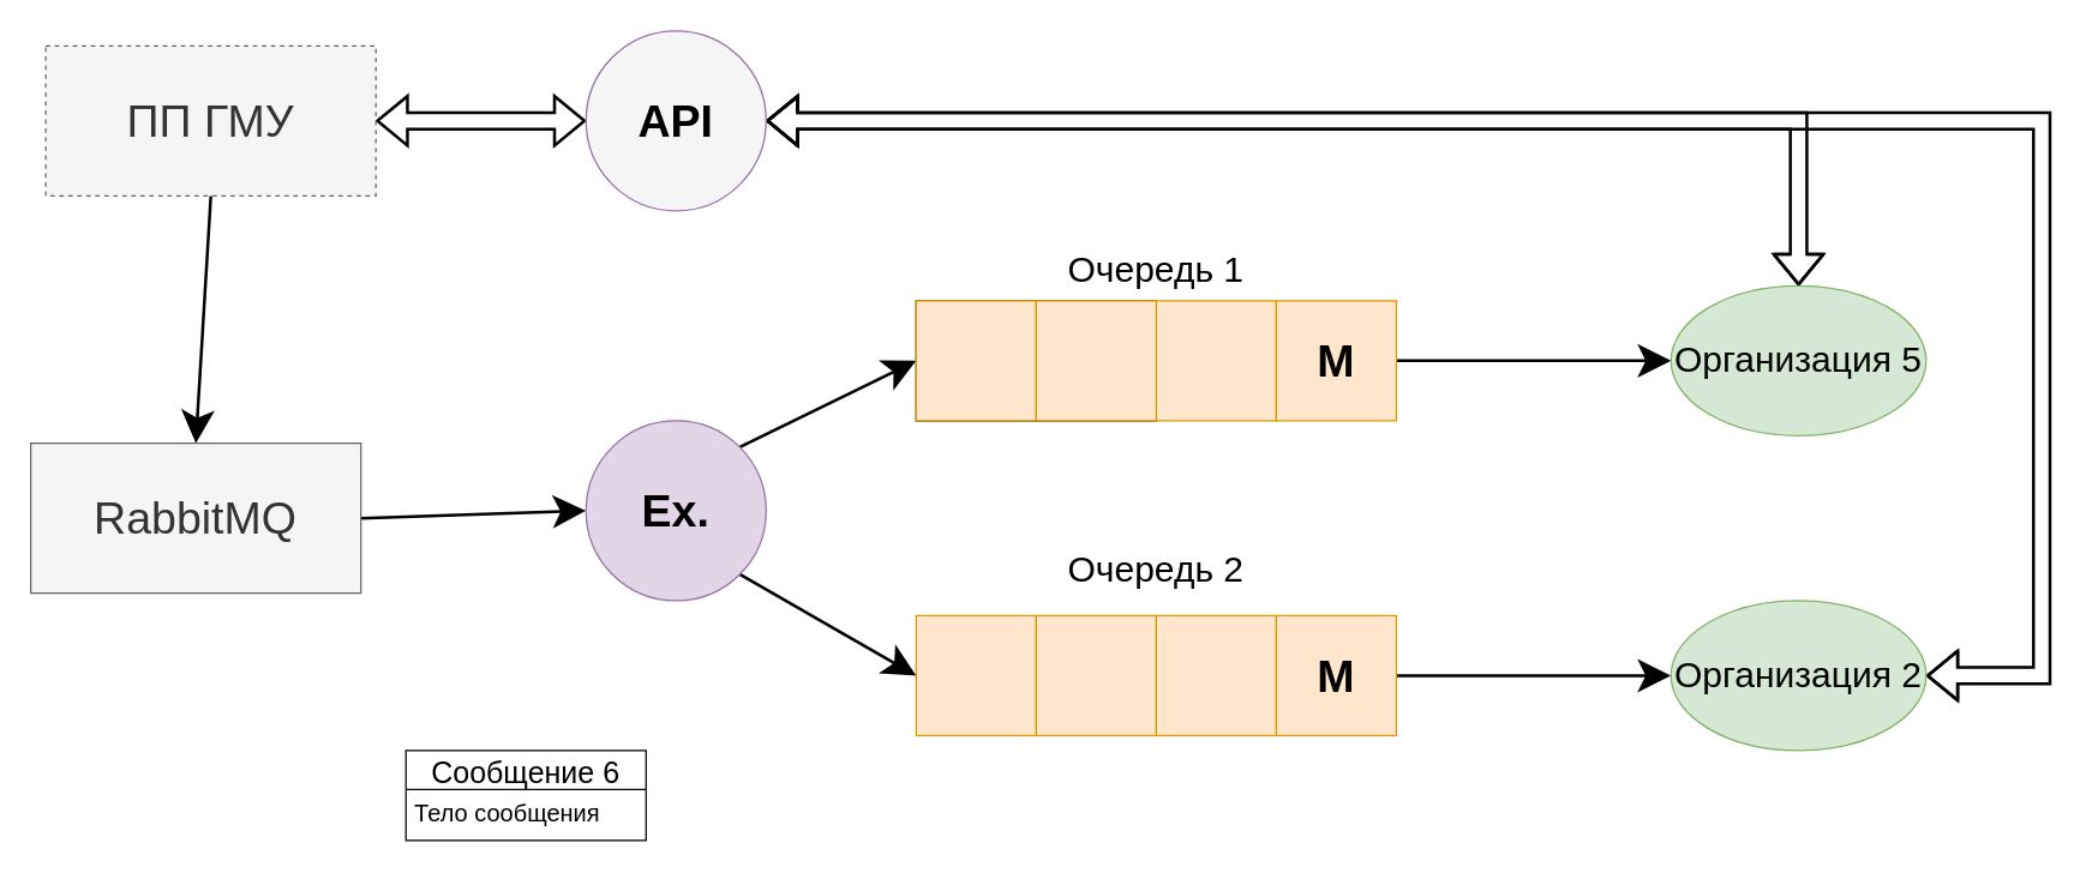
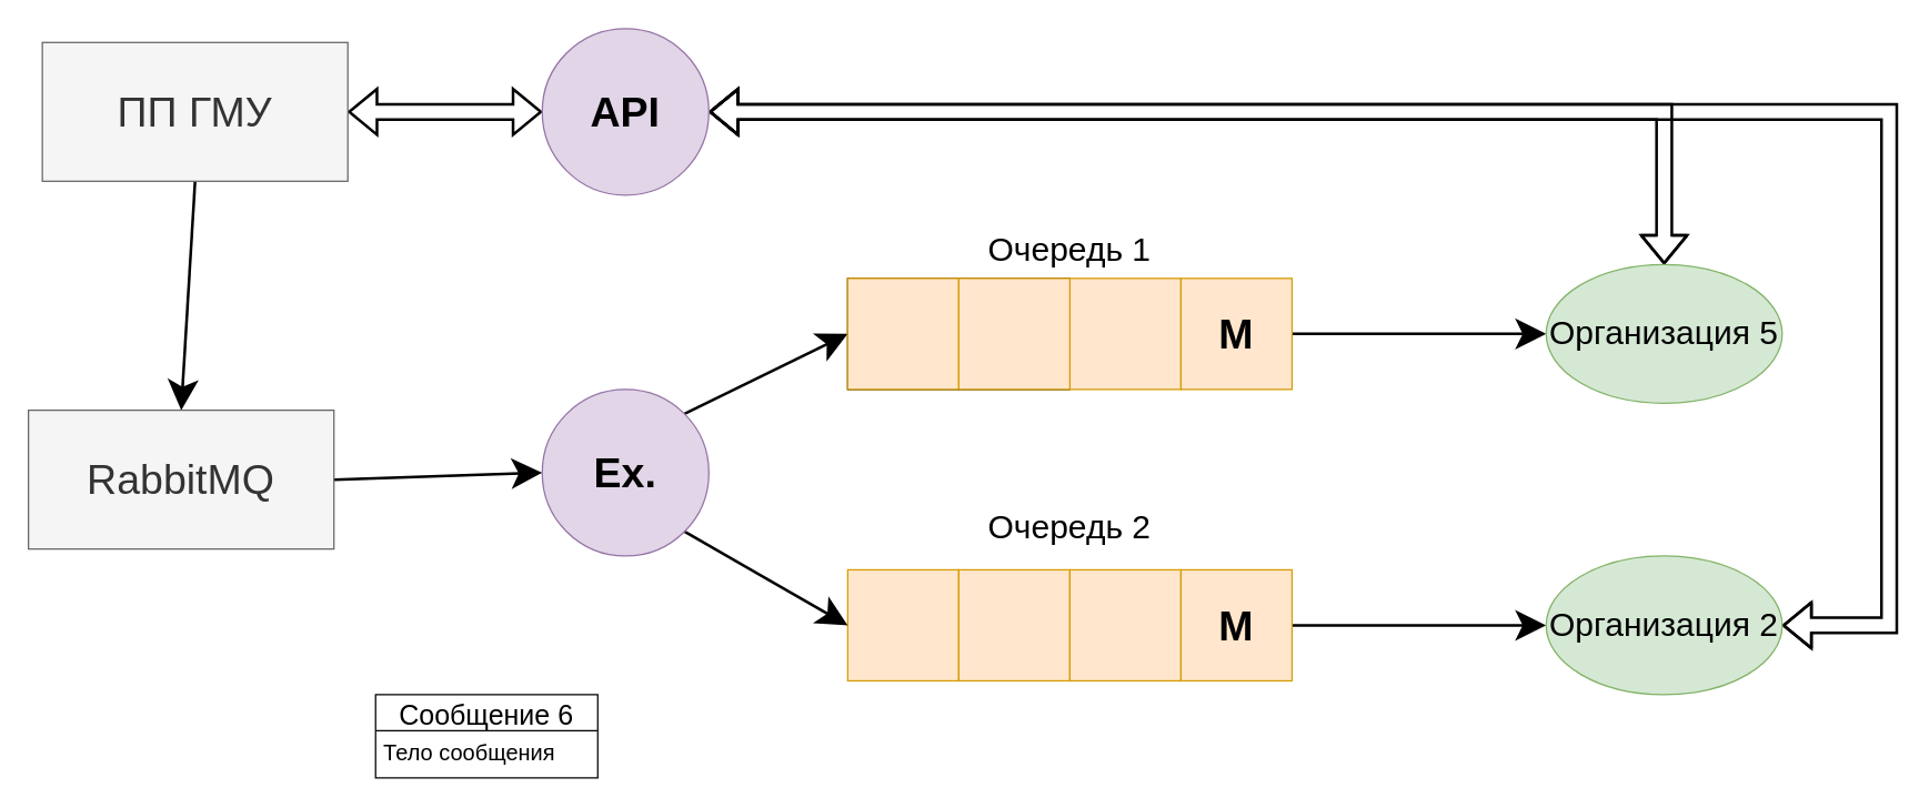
- <mxCell id="19" value="&lt;font style=&quot;font-size: 30px&quot;&gt;ПП ГМУ&lt;/font&gt;" style="rounded=0;whiteSpace=wrap;html=1;fillColor=#f5f5f5;strokeColor=#666666;fontColor=#333333;dashed=1;" vertex="1" parent="1"><mxGeometry x="30" y="30" width="220" height="100" as="geometry" /></mxCell>
+ <mxCell id="19" value="&lt;font style=&quot;font-size: 30px&quot;&gt;ПП ГМУ&lt;/font&gt;" style="rounded=0;whiteSpace=wrap;html=1;fillColor=#f5f5f5;strokeColor=#666666;fontColor=#333333;" vertex="1" parent="1"><mxGeometry x="30" y="30" width="220" height="100" as="geometry" /></mxCell>
- <mxCell id="26" value="&lt;span style=&quot;font-size: 30px&quot;&gt;&lt;b&gt;API&lt;/b&gt;&lt;/span&gt;" style="ellipse;whiteSpace=wrap;html=1;aspect=fixed;fillColor=#f5f5f5;strokeColor=#9673a6;" vertex="1" parent="1"><mxGeometry x="390" y="20" width="120" height="120" as="geometry" /></mxCell>
+ <mxCell id="26" value="&lt;span style=&quot;font-size: 30px&quot;&gt;&lt;b&gt;API&lt;/b&gt;&lt;/span&gt;" style="ellipse;whiteSpace=wrap;html=1;aspect=fixed;fillColor=#e1d5e7;strokeColor=#9673a6;" vertex="1" parent="1"><mxGeometry x="390" y="20" width="120" height="120" as="geometry" /></mxCell>
